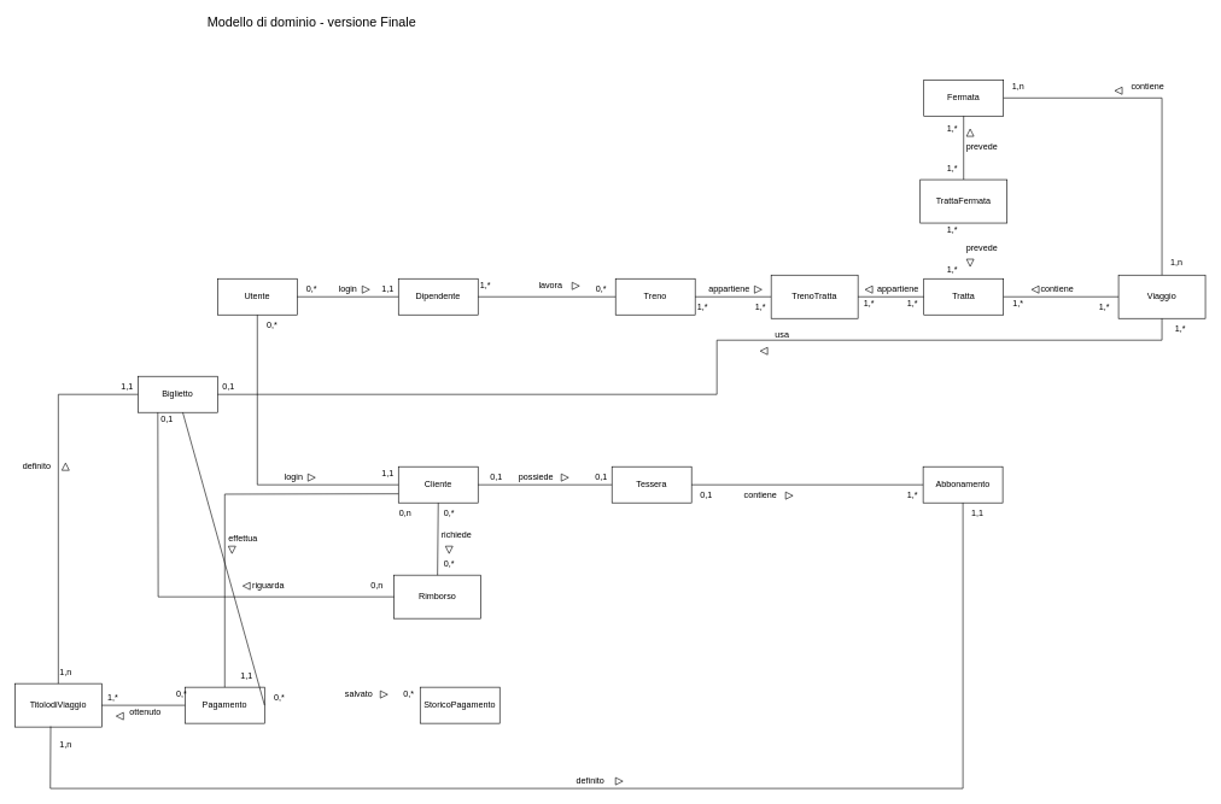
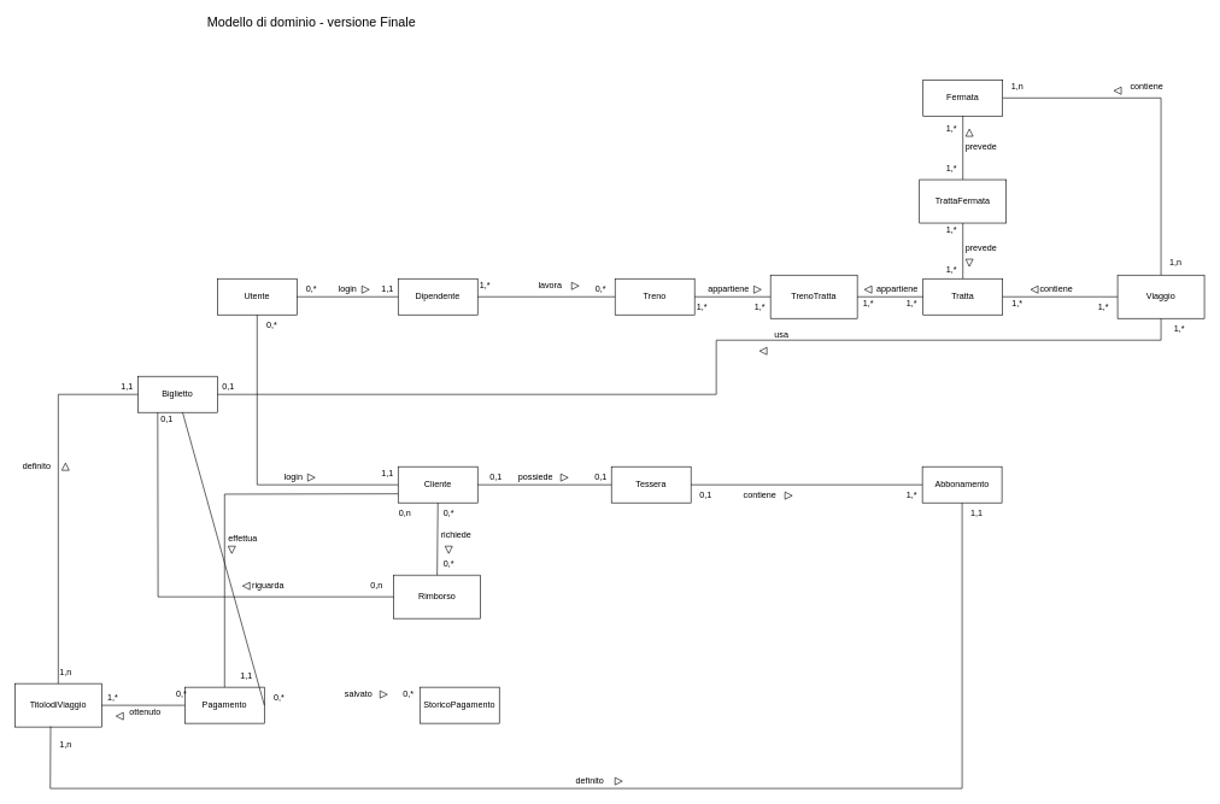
+ <mxCell id="79" value="" style="endArrow=none;html=1;rounded=0;entryX=0.5;entryY=1;entryDx=0;entryDy=0;exitX=0.5;exitY=0;exitDx=0;exitDy=0;" parent="1" source="51" target="10" edge="1"><mxGeometry width="50" height="50" relative="1" as="geometry"><mxPoint x="1335" y="350" as="sourcePoint" /><mxPoint x="1335" y="280" as="targetPoint" /></mxGeometry></mxCell>
